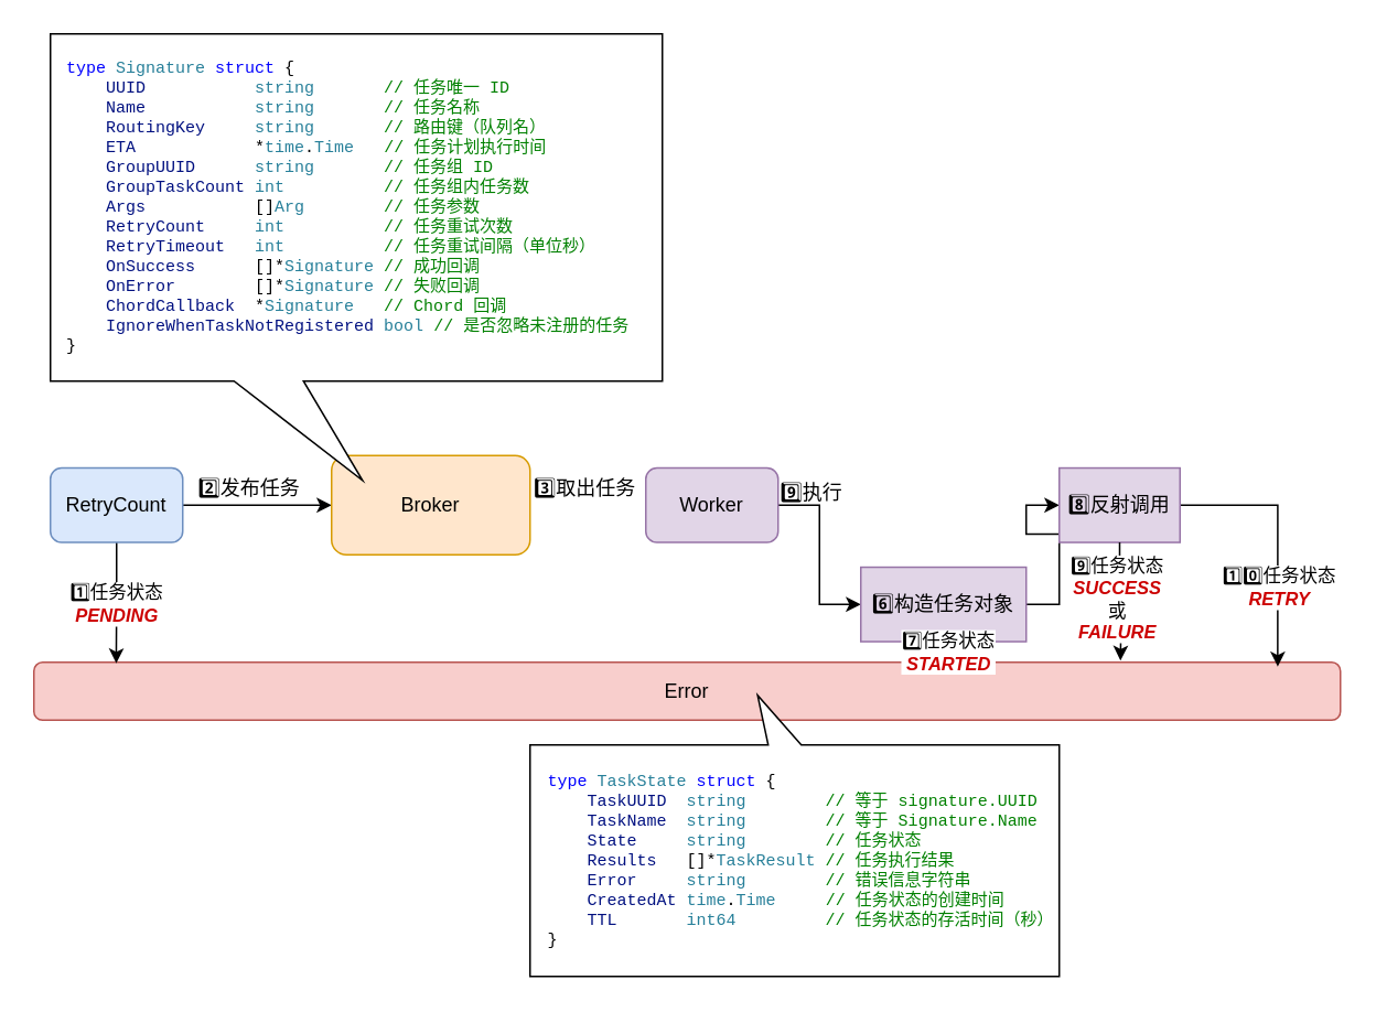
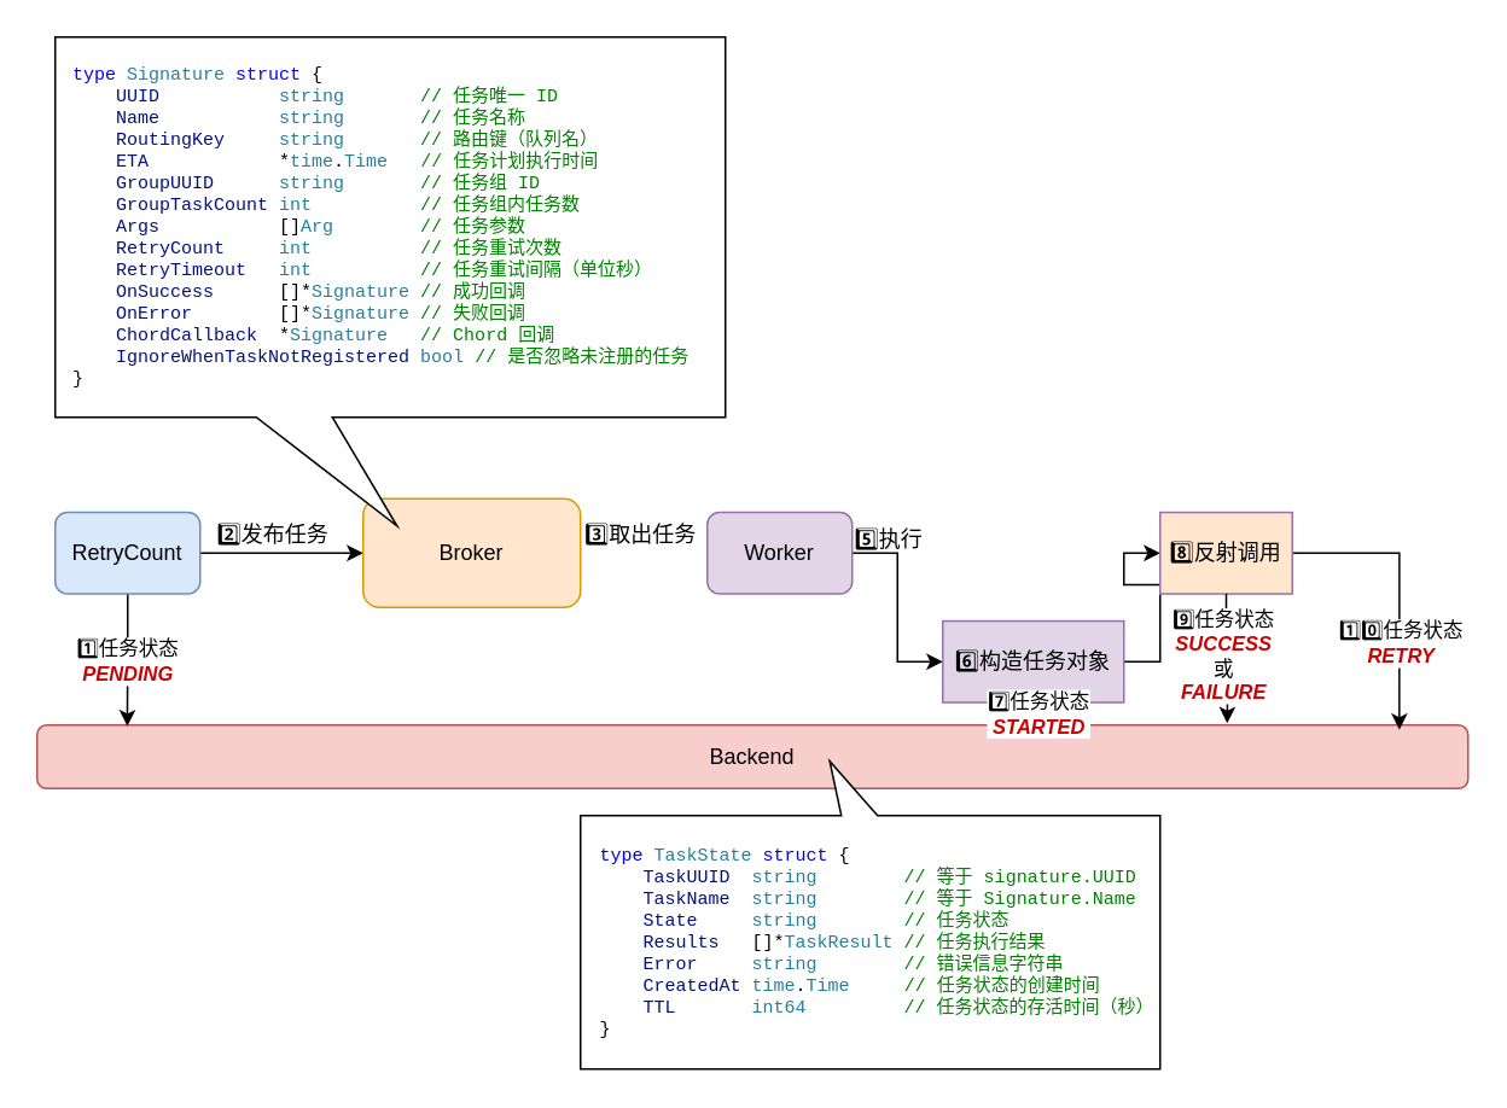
- <mxCell id="12" value="9️⃣执行" style="text;html=1;align=center;verticalAlign=middle;resizable=0;points=[];autosize=1;strokeColor=none;fillColor=none;" vertex="1" parent="1"><mxGeometry x="460" y="282.53" width="60" height="30" as="geometry" /></mxCell>
+ <mxCell id="12" value="5️⃣执行" style="text;html=1;align=center;verticalAlign=middle;resizable=0;points=[];autosize=1;strokeColor=none;fillColor=none;" vertex="1" parent="1"><mxGeometry x="460" y="282.53" width="60" height="30" as="geometry" /></mxCell>
- <mxCell id="17" value="8️⃣反射调用" style="rounded=0;whiteSpace=wrap;html=1;fillColor=#e1d5e7;strokeColor=#9673a6;" vertex="1" parent="1"><mxGeometry x="640" y="282.53" width="73" height="45" as="geometry" /></mxCell>
+ <mxCell id="17" value="8️⃣反射调用" style="rounded=0;whiteSpace=wrap;html=1;fillColor=#ffe6cc;strokeColor=#9673a6;" vertex="1" parent="1"><mxGeometry x="640" y="282.53" width="73" height="45" as="geometry" /></mxCell>
- <mxCell id="5" value="Error" style="rounded=1;whiteSpace=wrap;html=1;fillColor=#f8cecc;strokeColor=#b85450;" vertex="1" parent="1"><mxGeometry x="20" y="400.03" width="790" height="35" as="geometry" /></mxCell>
+ <mxCell id="5" value="Backend" style="rounded=1;whiteSpace=wrap;html=1;fillColor=#f8cecc;strokeColor=#b85450;" vertex="1" parent="1"><mxGeometry x="20" y="400.03" width="790" height="35" as="geometry" /></mxCell>
